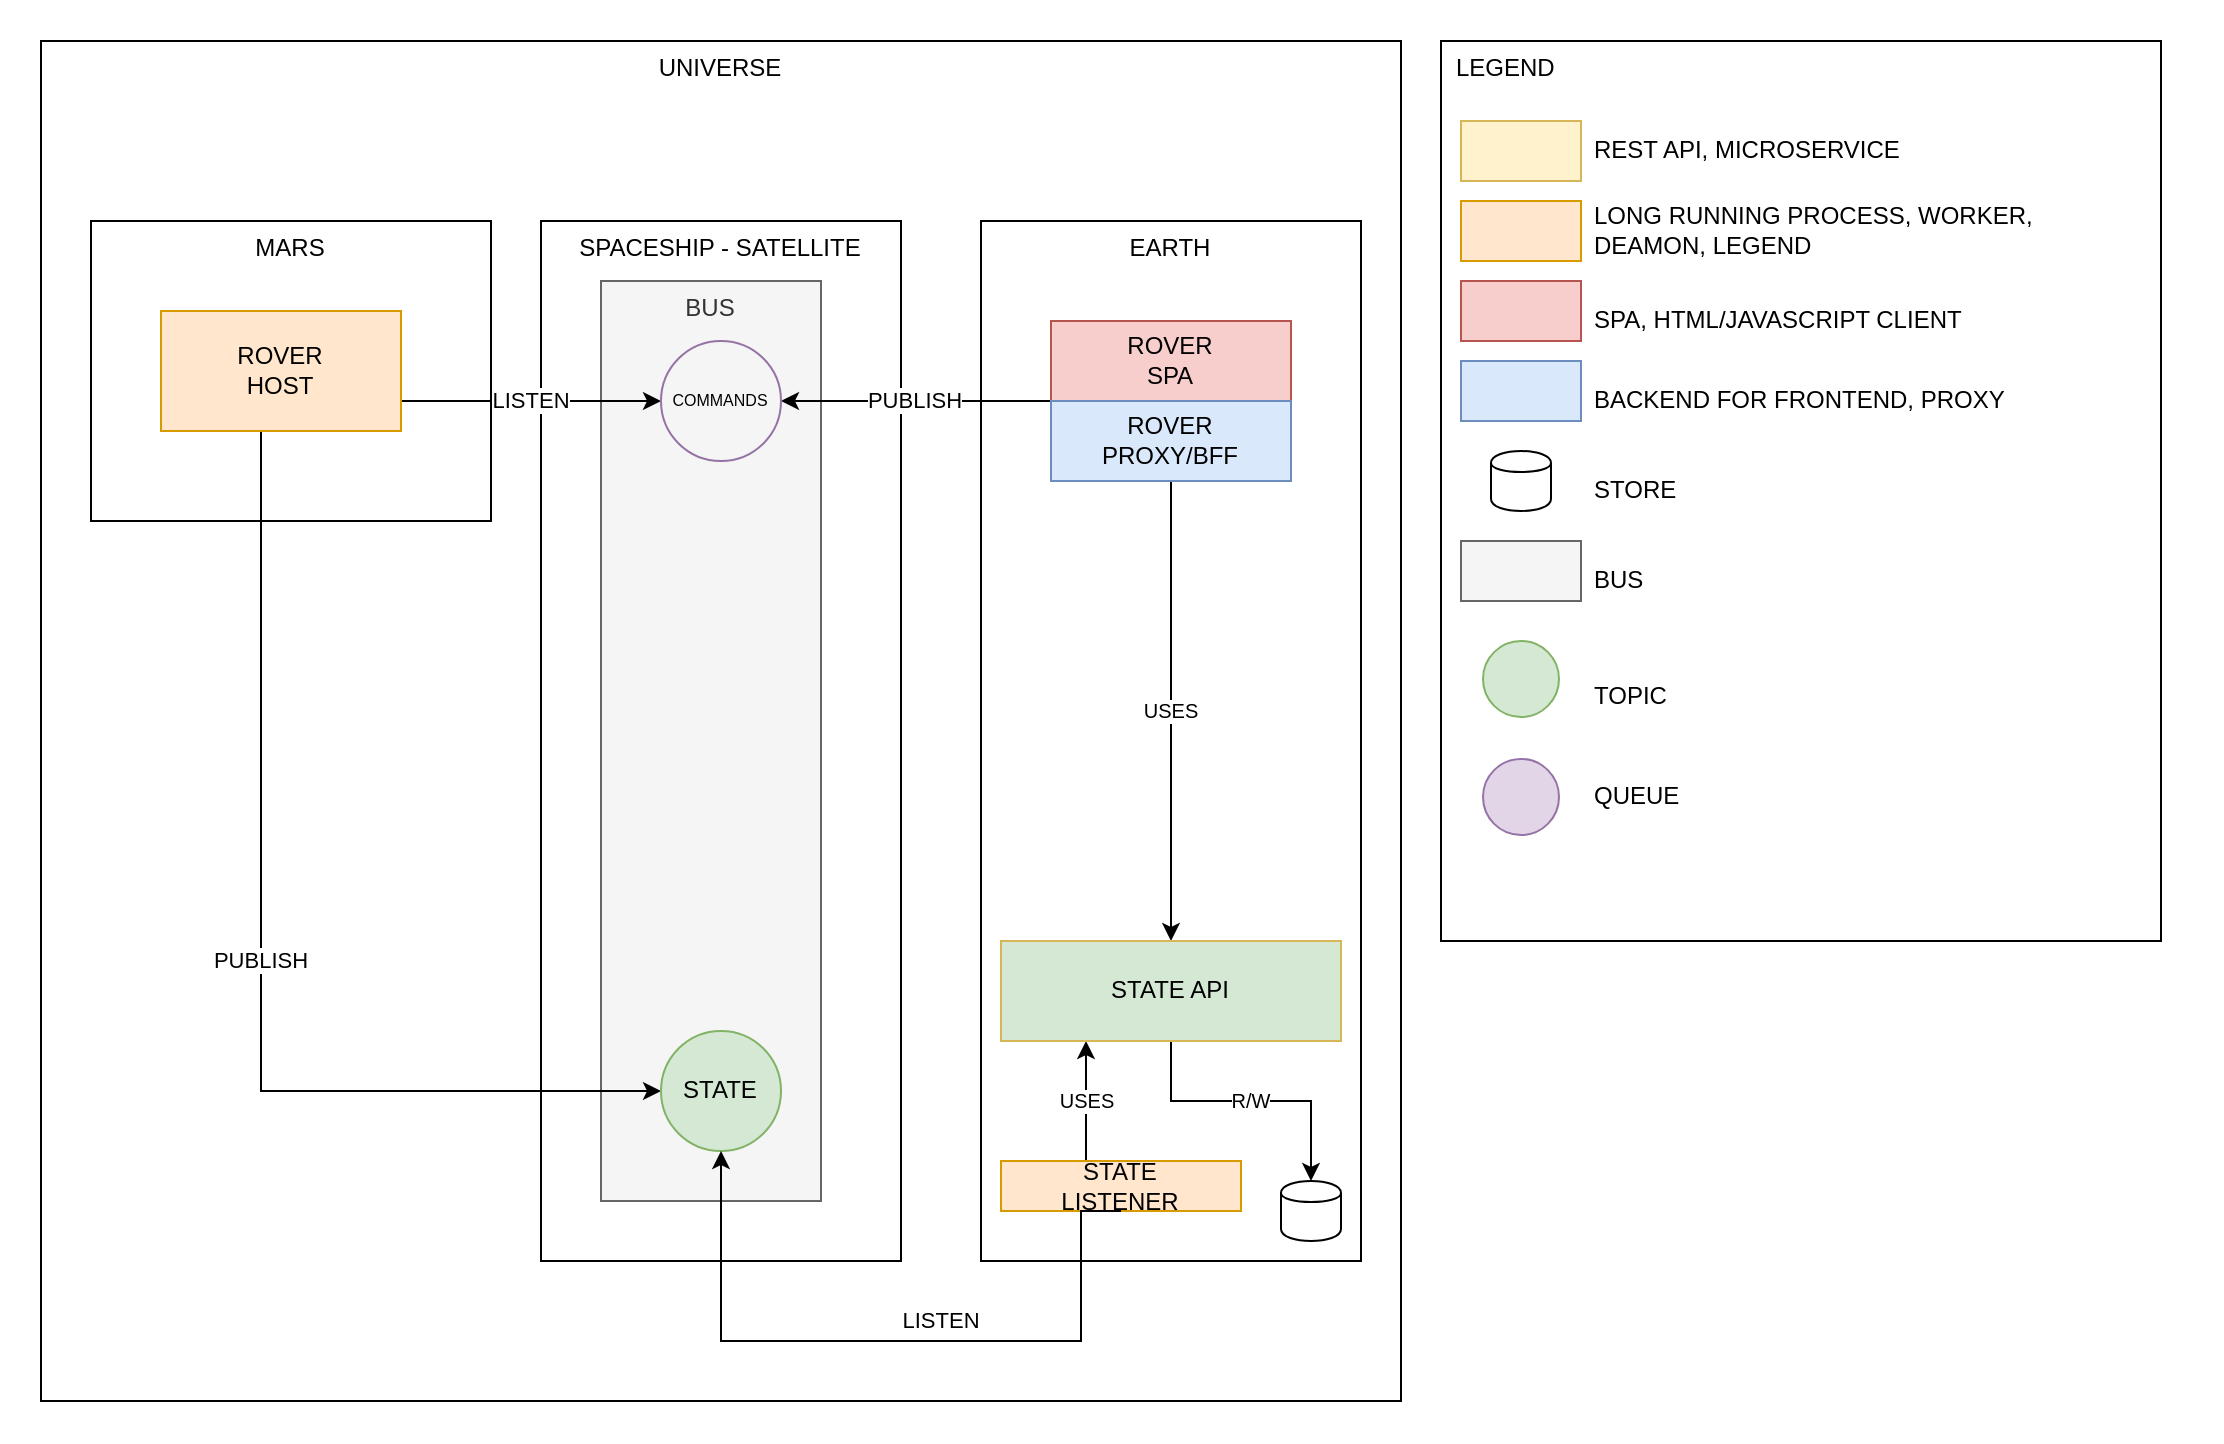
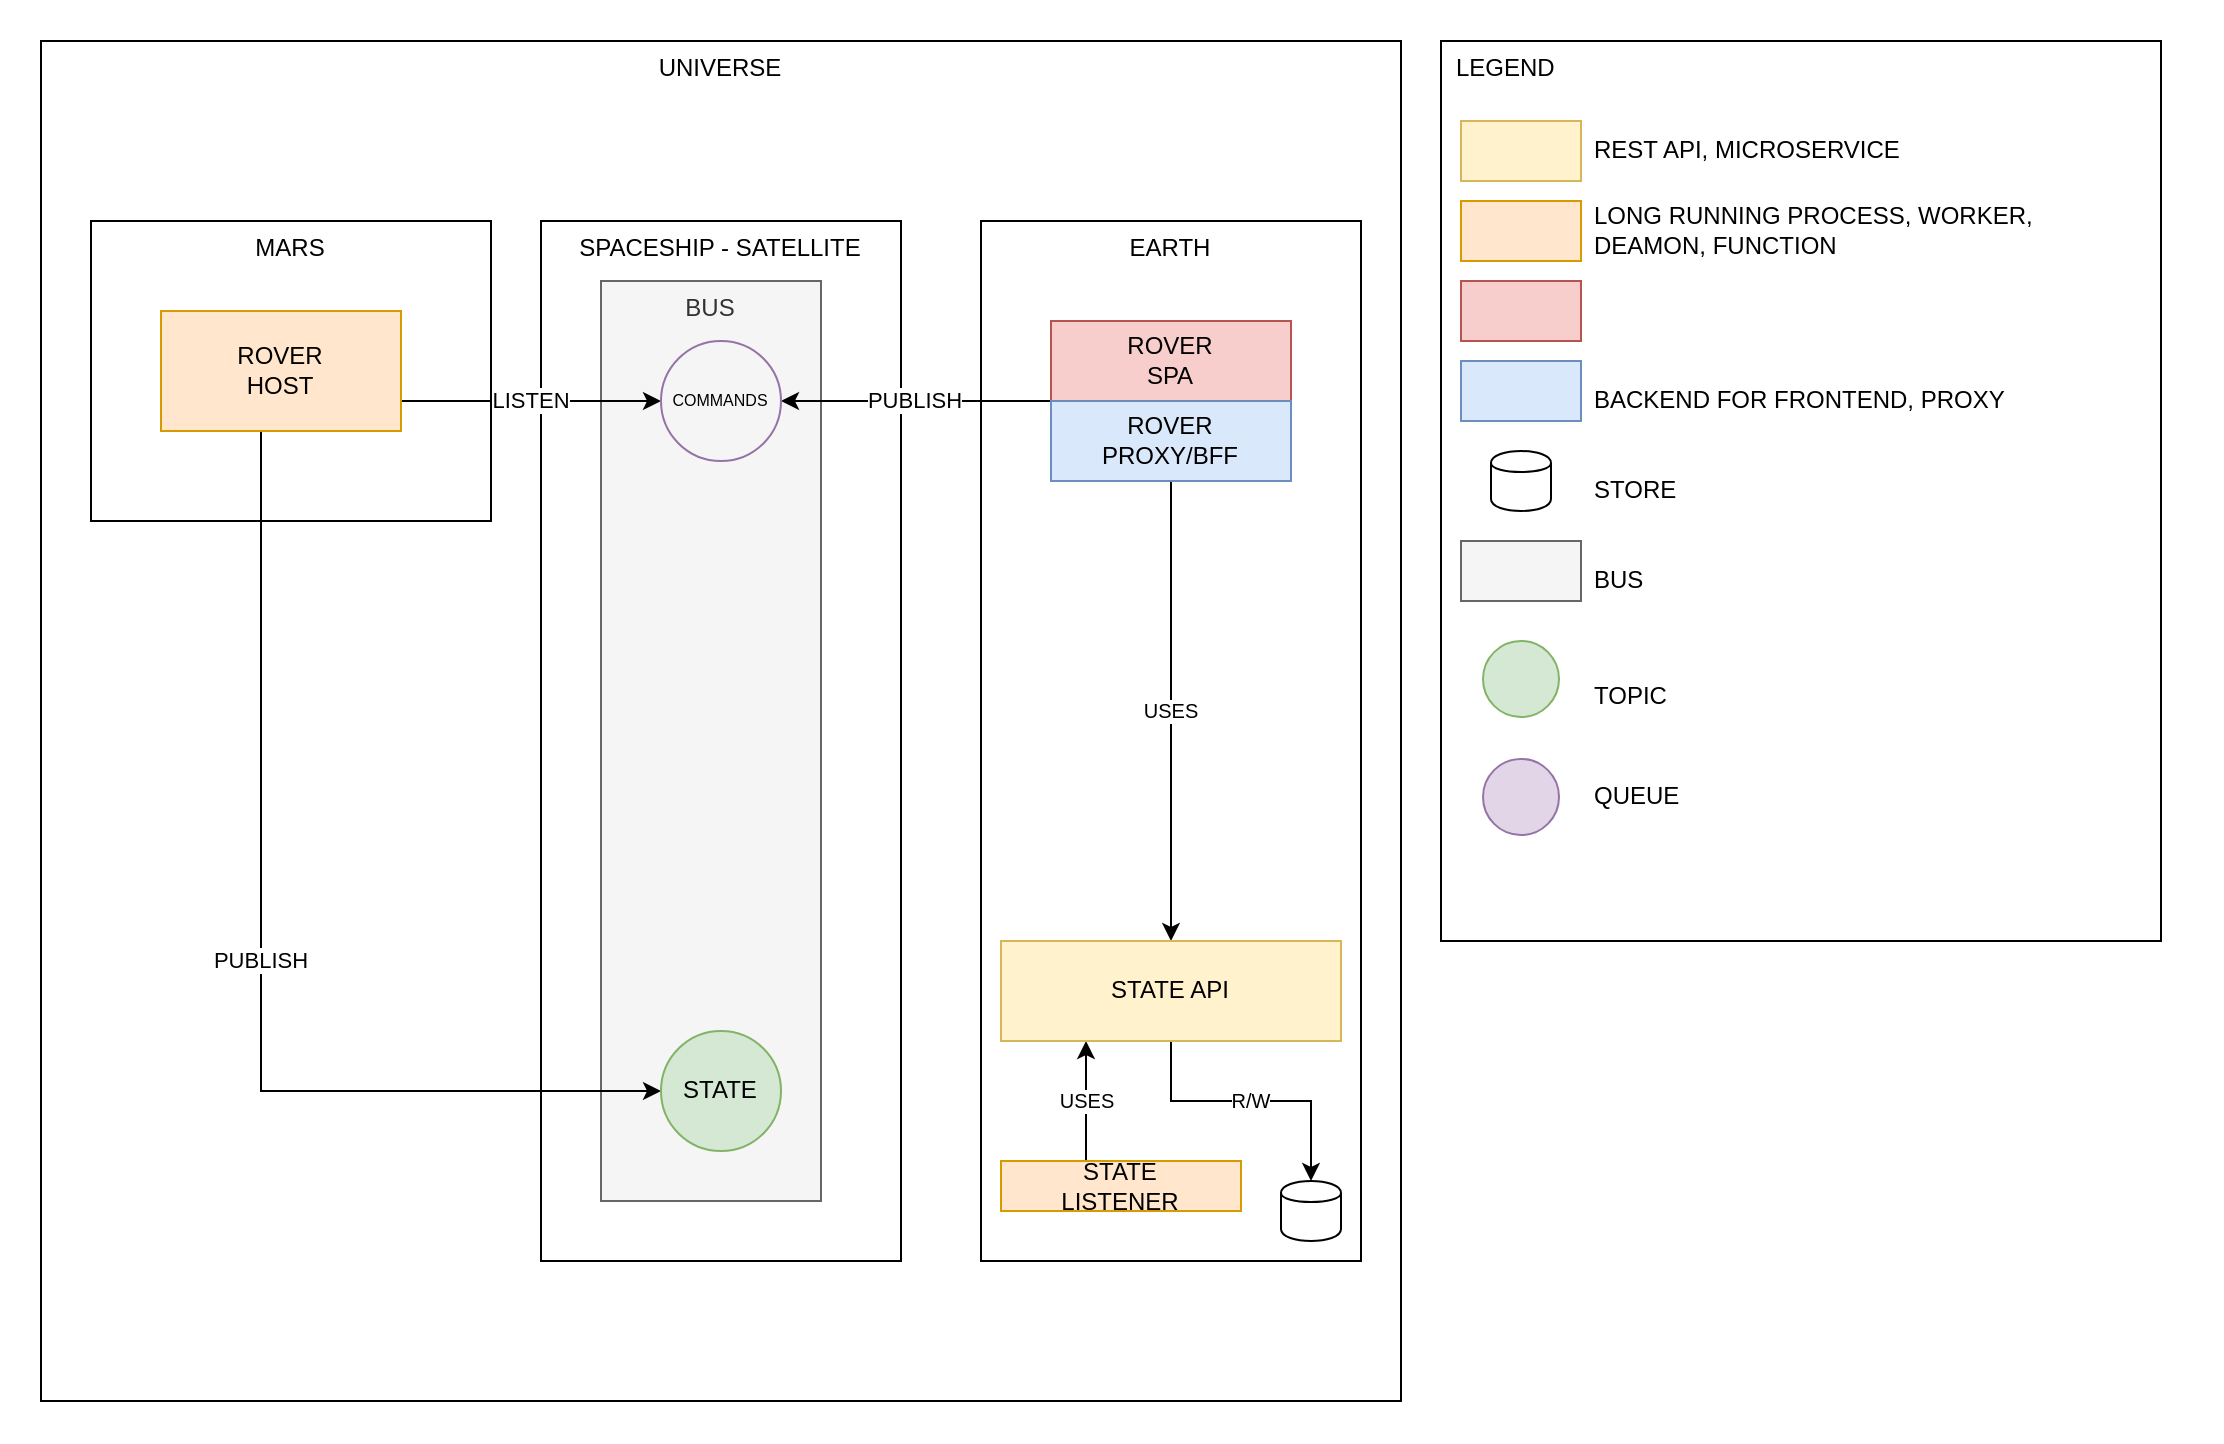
- <mxCell id="16" value="LONG RUNNING PROCESS, WORKER, DEAMON, LEGEND" style="text;html=1;strokeColor=none;fillColor=none;align=left;verticalAlign=middle;whiteSpace=wrap;rounded=0;" vertex="1" parent="1"><mxGeometry x="795" y="100" width="275" height="30" as="geometry" /></mxCell>
+ <mxCell id="16" value="LONG RUNNING PROCESS, WORKER, DEAMON, FUNCTION" style="text;html=1;strokeColor=none;fillColor=none;align=left;verticalAlign=middle;whiteSpace=wrap;rounded=0;" vertex="1" parent="1"><mxGeometry x="795" y="100" width="275" height="30" as="geometry" /></mxCell>
- <mxCell id="18" value="SPA, HTML/JAVASCRIPT CLIENT" style="text;html=1;strokeColor=none;fillColor=none;align=left;verticalAlign=middle;whiteSpace=wrap;rounded=0;" vertex="1" parent="1"><mxGeometry x="795" y="150" width="280" height="20" as="geometry" /></mxCell>
- <mxCell id="35" value="STATE API" style="rounded=0;whiteSpace=wrap;html=1;fillColor=#d5e8d4;strokeColor=#d6b656;" vertex="1" parent="1"><mxGeometry x="500" y="470" width="170" height="50" as="geometry" /></mxCell>
+ <mxCell id="35" value="STATE API" style="rounded=0;whiteSpace=wrap;html=1;fillColor=#fff2cc;strokeColor=#d6b656;" vertex="1" parent="1"><mxGeometry x="500" y="470" width="170" height="50" as="geometry" /></mxCell>
- <mxCell id="36" value="LISTEN" style="edgeStyle=orthogonalEdgeStyle;rounded=0;orthogonalLoop=1;jettySize=auto;html=1;exitX=0.5;exitY=1;exitDx=0;exitDy=0;" edge="1" parent="1" source="22" target="26"><mxGeometry x="-0.139" y="-10" relative="1" as="geometry"><Array as="points"><mxPoint x="540" y="670" /><mxPoint x="360" y="670" /></Array><mxPoint x="580" y="600" as="sourcePoint" /><mxPoint x="430" y="450" as="targetPoint" /><mxPoint as="offset" /></mxGeometry></mxCell>
